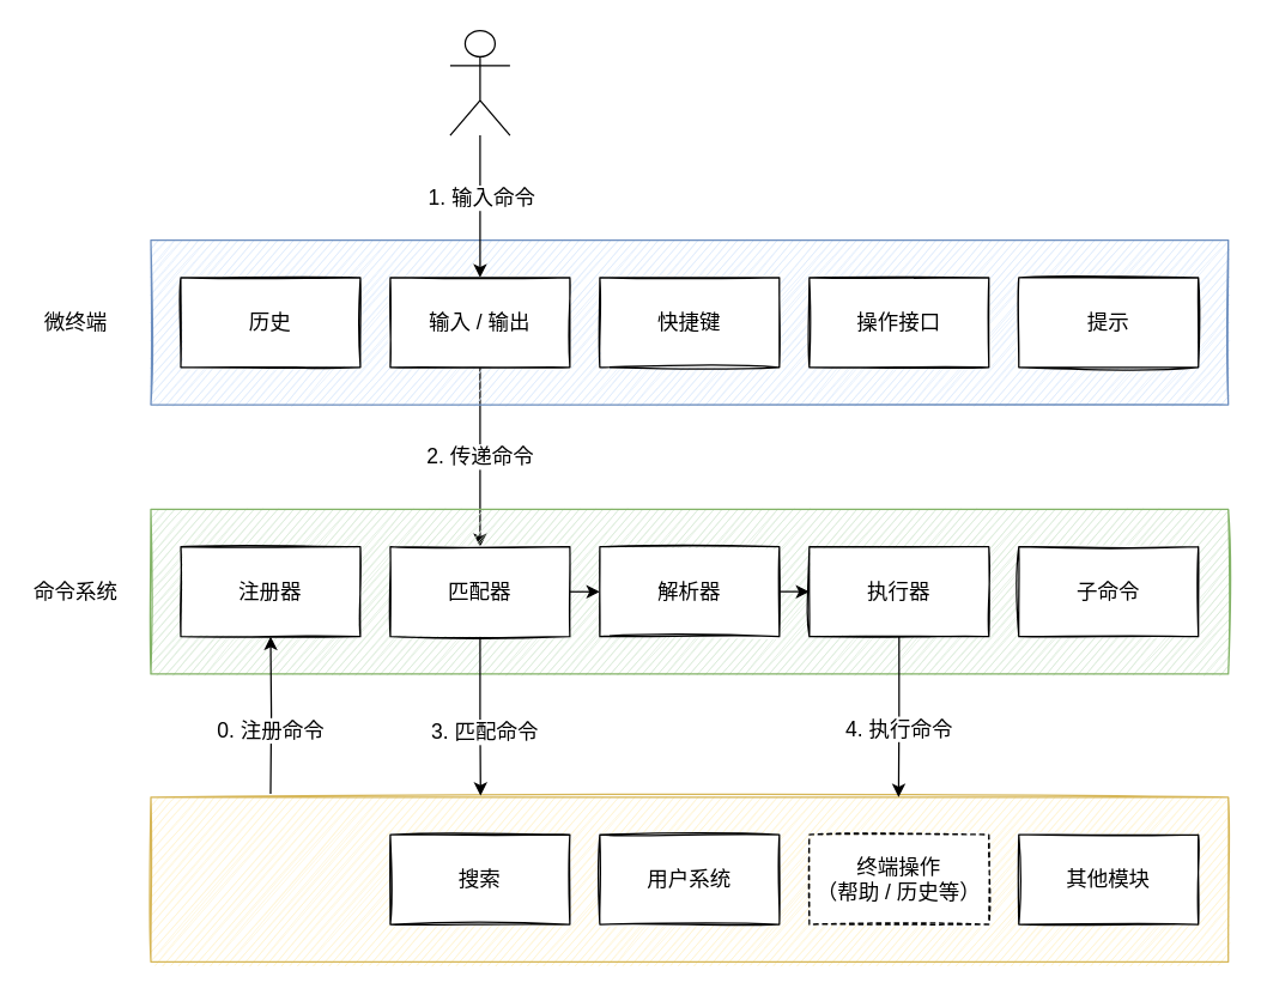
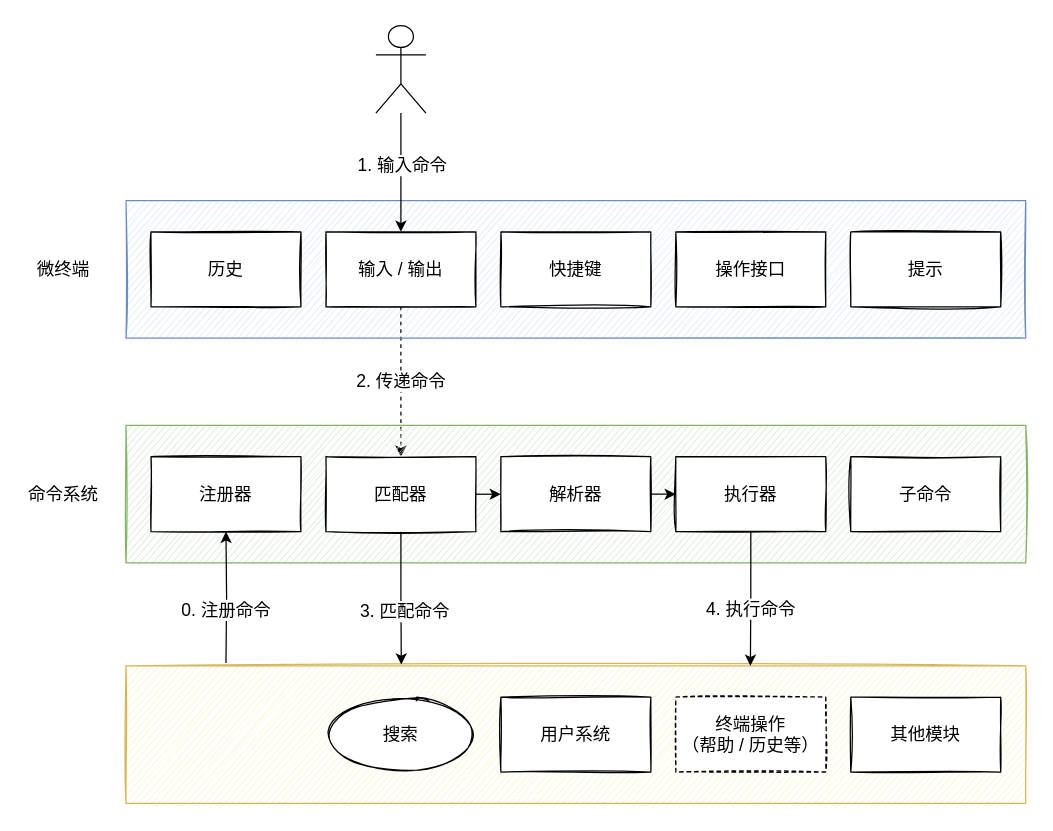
- <mxCell id="2" value="2. 传递命令" style="edgeStyle=orthogonalEdgeStyle;rounded=0;orthogonalLoop=1;jettySize=auto;html=1;entryX=0.5;entryY=0;entryDx=0;entryDy=0;exitX=0.5;exitY=1;exitDx=0;exitDy=0;fontSize=14;" edge="1" parent="1" source="8" target="21"><mxGeometry relative="1" as="geometry"><mxPoint x="320" y="270" as="sourcePoint" /></mxGeometry></mxCell>
+ <mxCell id="2" value="2. 传递命令" style="edgeStyle=orthogonalEdgeStyle;rounded=0;orthogonalLoop=1;jettySize=auto;html=1;entryX=0.5;entryY=0;entryDx=0;entryDy=0;exitX=0.5;exitY=1;exitDx=0;exitDy=0;fontSize=14;dashed=1;" edge="1" parent="1" source="8" target="21"><mxGeometry relative="1" as="geometry"><mxPoint x="320" y="270" as="sourcePoint" /></mxGeometry></mxCell>
- <mxCell id="13" value="搜索" style="rounded=0;whiteSpace=wrap;html=1;sketch=1;fontSize=14;" vertex="1" parent="1"><mxGeometry x="260" y="557.3" width="120" height="60" as="geometry" /></mxCell>
+ <mxCell id="13" value="搜索" style="ellipse;whiteSpace=wrap;html=1;sketch=1;fontSize=14;" vertex="1" parent="1"><mxGeometry x="260" y="557.3" width="120" height="60" as="geometry" /></mxCell>
